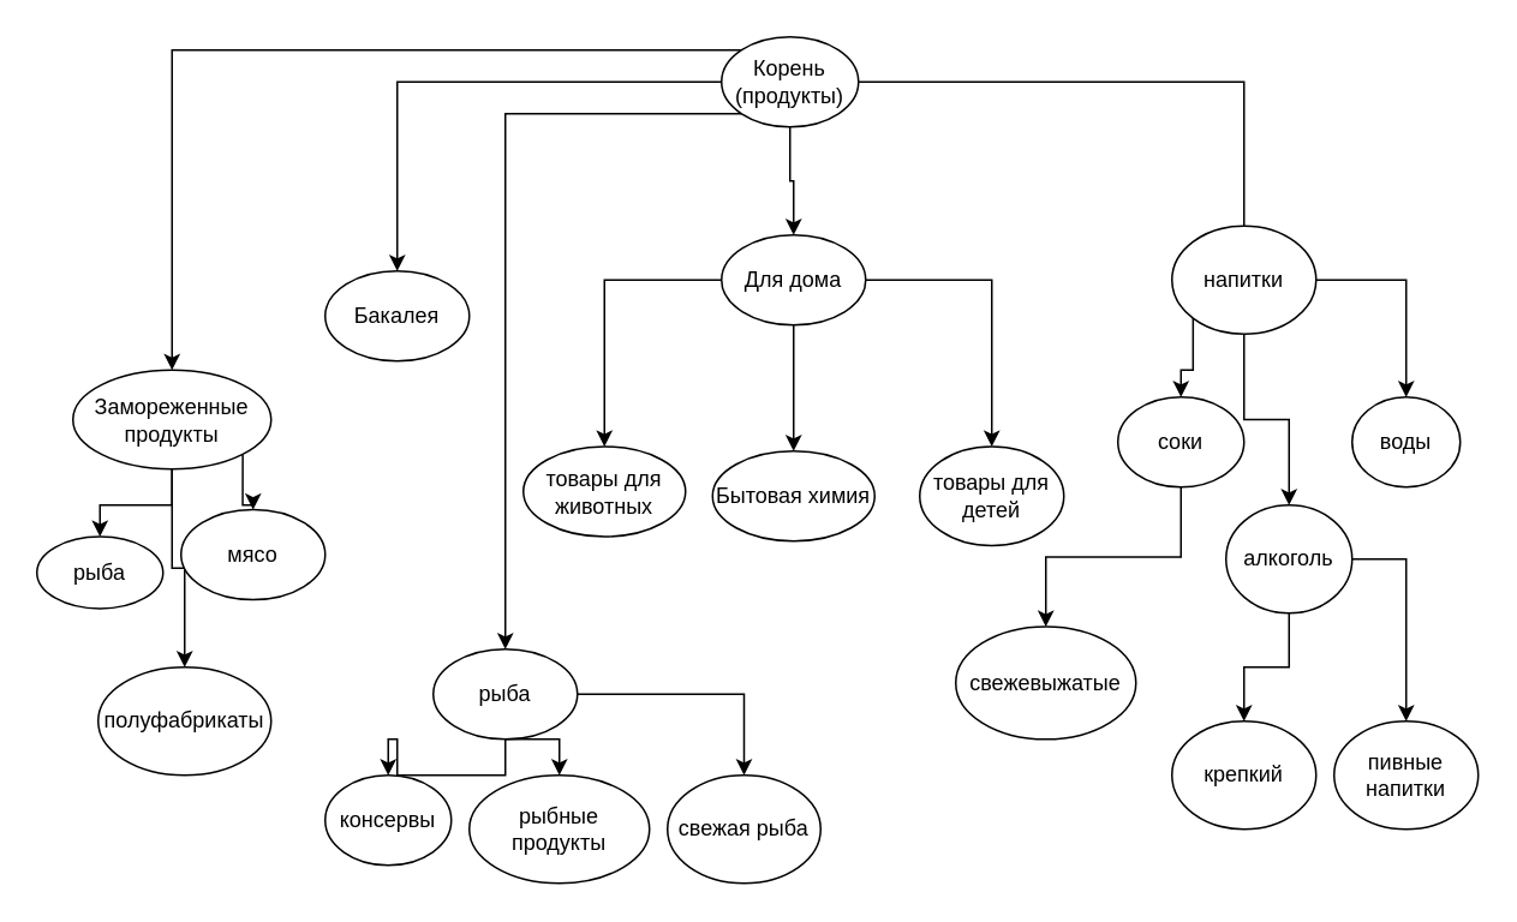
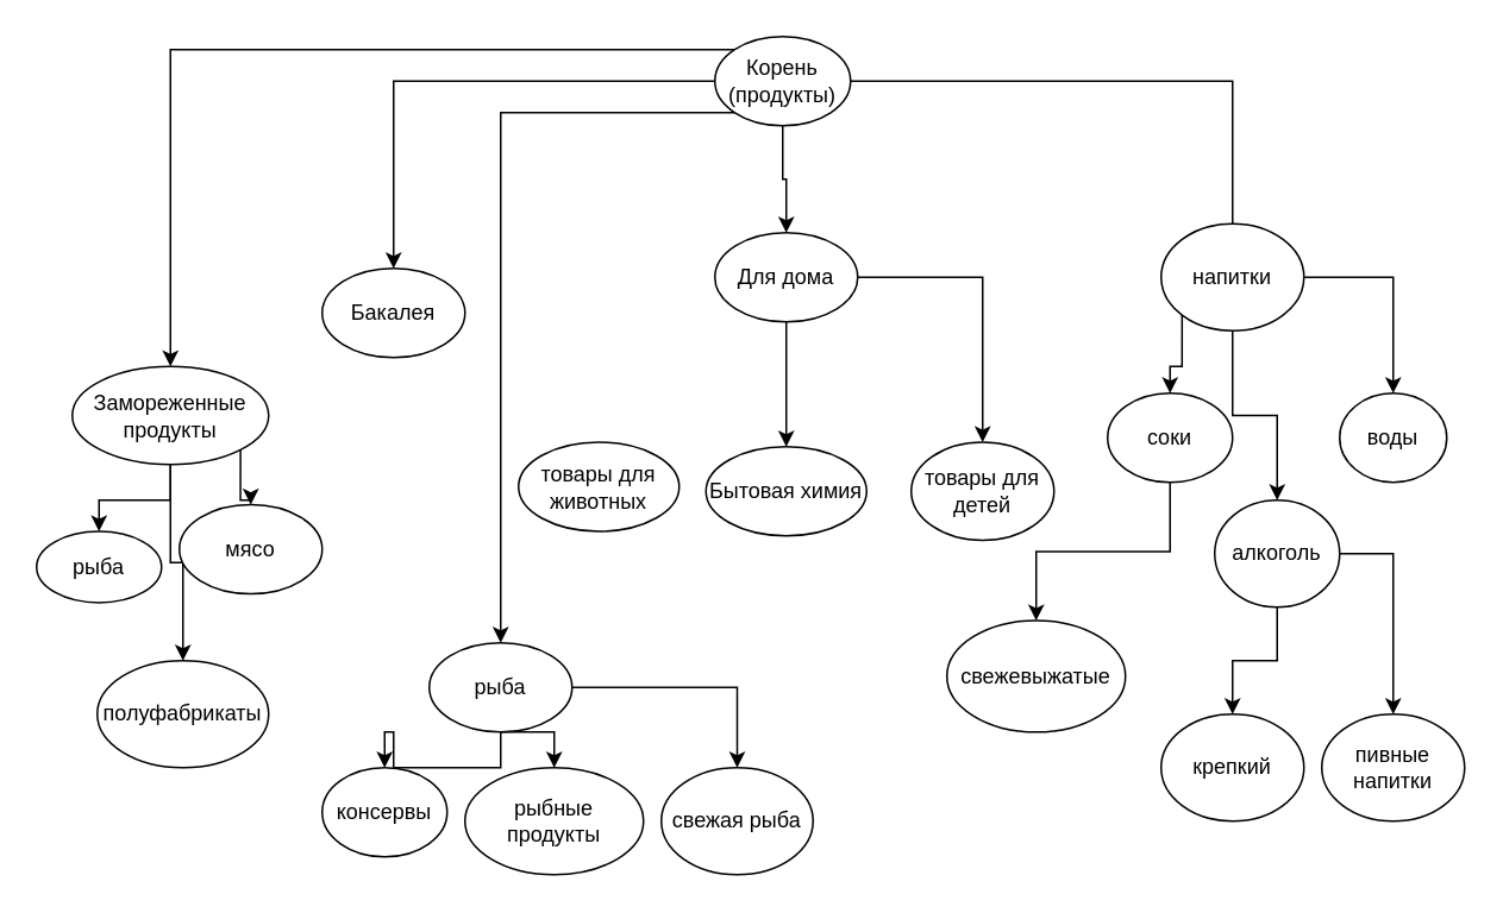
- <mxCell id="11" style="edgeStyle=orthogonalEdgeStyle;rounded=0;orthogonalLoop=1;jettySize=auto;html=1;exitX=0;exitY=0.5;exitDx=0;exitDy=0;entryX=0.5;entryY=0;entryDx=0;entryDy=0;" edge="1" parent="1" source="12" target="15"><mxGeometry relative="1" as="geometry" /></mxCell>
